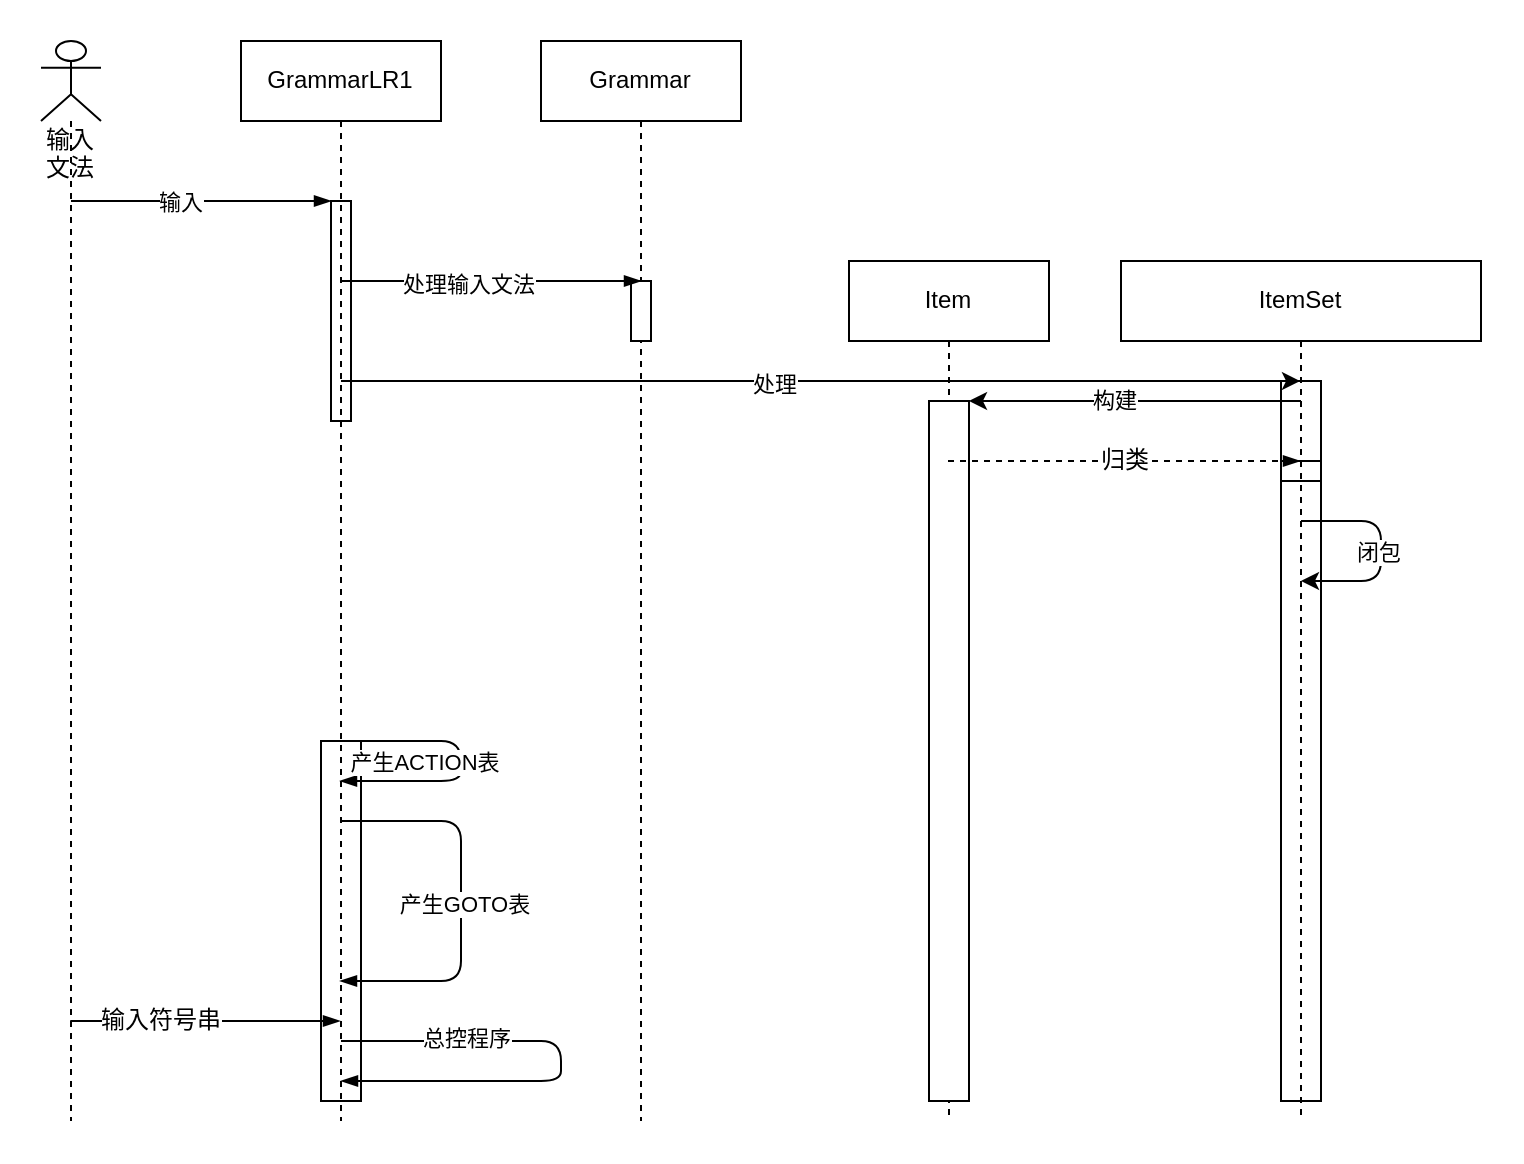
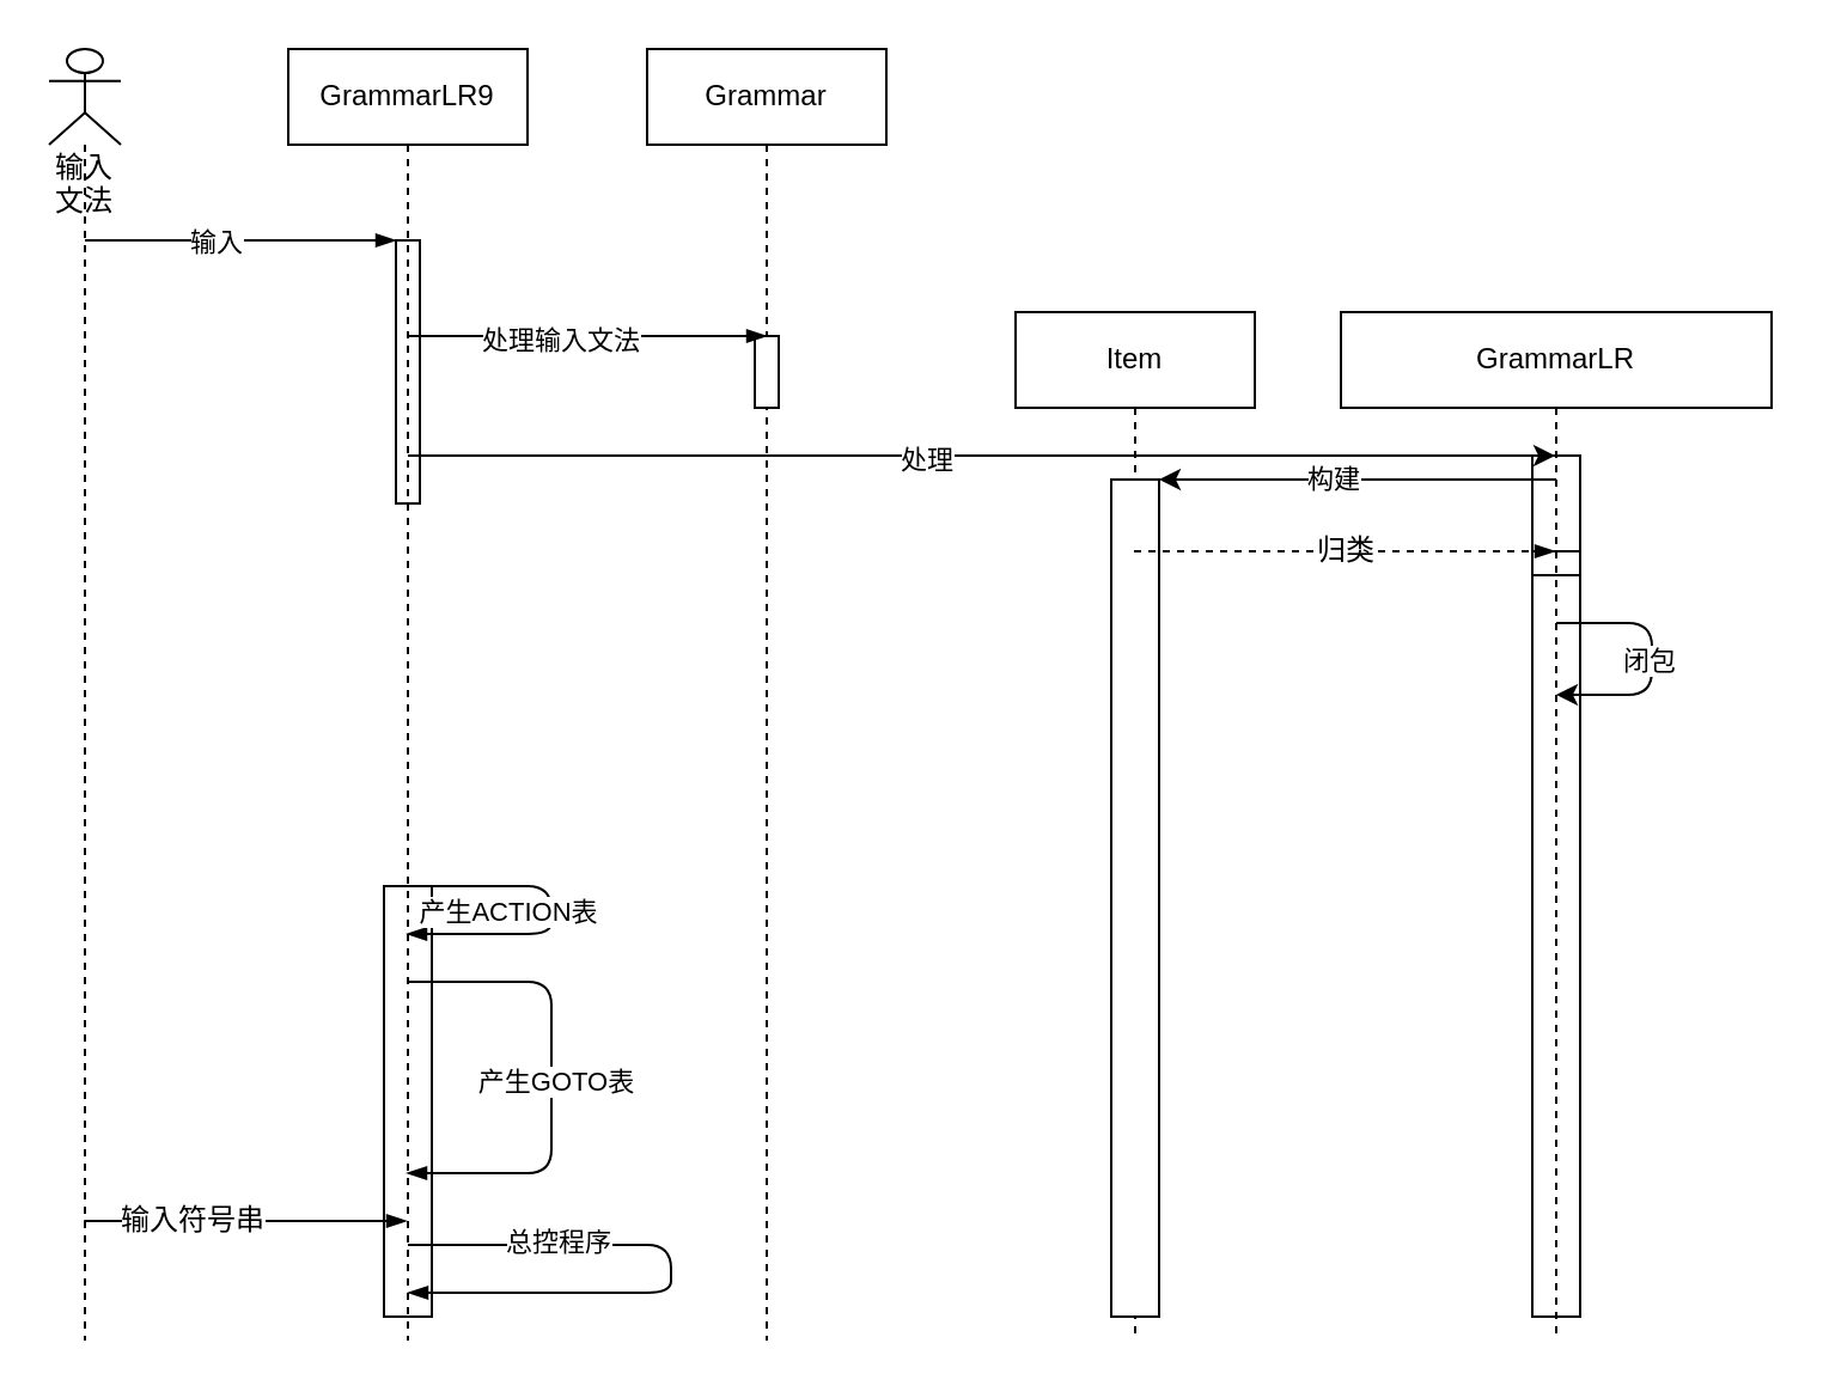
- <mxCell id="8" value="GrammarLR1" style="shape=umlLifeline;perimeter=lifelinePerimeter;whiteSpace=wrap;html=1;container=1;collapsible=0;recursiveResize=0;outlineConnect=0;" parent="1" vertex="1"><mxGeometry x="120" y="20" width="100" height="540" as="geometry" /></mxCell>
+ <mxCell id="8" value="GrammarLR9" style="shape=umlLifeline;perimeter=lifelinePerimeter;whiteSpace=wrap;html=1;container=1;collapsible=0;recursiveResize=0;outlineConnect=0;" parent="1" vertex="1"><mxGeometry x="120" y="20" width="100" height="540" as="geometry" /></mxCell>
- <mxCell id="12" value="ItemSet" style="shape=umlLifeline;perimeter=lifelinePerimeter;whiteSpace=wrap;html=1;container=1;collapsible=0;recursiveResize=0;outlineConnect=0;" parent="1" vertex="1"><mxGeometry x="560" y="130" width="180" height="430" as="geometry" /></mxCell>
+ <mxCell id="12" value="GrammarLR" style="shape=umlLifeline;perimeter=lifelinePerimeter;whiteSpace=wrap;html=1;container=1;collapsible=0;recursiveResize=0;outlineConnect=0;" parent="1" vertex="1"><mxGeometry x="560" y="130" width="180" height="430" as="geometry" /></mxCell>
